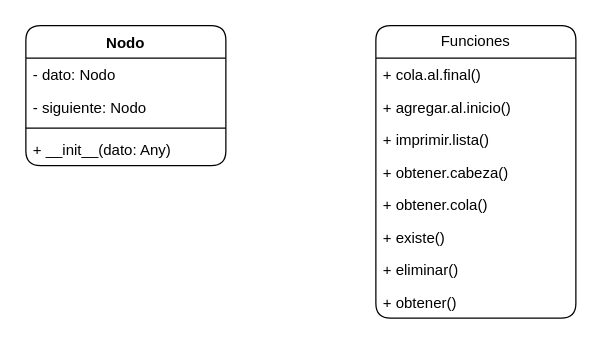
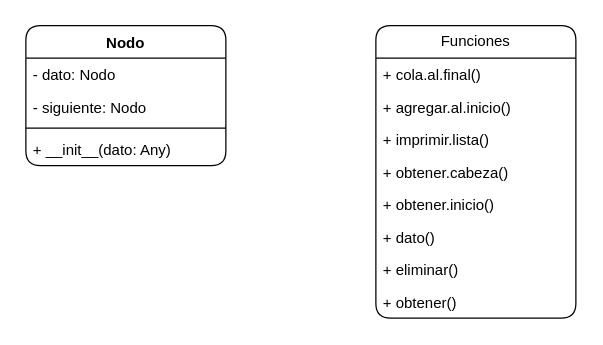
- <mxCell id="12" value="+ obtener.cola()" style="text;strokeColor=none;fillColor=none;align=left;verticalAlign=top;spacingLeft=4;spacingRight=4;overflow=hidden;rotatable=0;points=[[0,0.5],[1,0.5]];portConstraint=eastwest;whiteSpace=wrap;html=1;" vertex="1" parent="7"><mxGeometry y="130" width="160" height="26" as="geometry" /></mxCell>
+ <mxCell id="12" value="+ obtener.inicio()" style="text;strokeColor=none;fillColor=none;align=left;verticalAlign=top;spacingLeft=4;spacingRight=4;overflow=hidden;rotatable=0;points=[[0,0.5],[1,0.5]];portConstraint=eastwest;whiteSpace=wrap;html=1;" vertex="1" parent="7"><mxGeometry y="130" width="160" height="26" as="geometry" /></mxCell>
- <mxCell id="13" value="+ existe()" style="text;strokeColor=none;fillColor=none;align=left;verticalAlign=top;spacingLeft=4;spacingRight=4;overflow=hidden;rotatable=0;points=[[0,0.5],[1,0.5]];portConstraint=eastwest;whiteSpace=wrap;html=1;" vertex="1" parent="7"><mxGeometry y="156" width="160" height="26" as="geometry" /></mxCell>
+ <mxCell id="13" value="+ dato()" style="text;strokeColor=none;fillColor=none;align=left;verticalAlign=top;spacingLeft=4;spacingRight=4;overflow=hidden;rotatable=0;points=[[0,0.5],[1,0.5]];portConstraint=eastwest;whiteSpace=wrap;html=1;" vertex="1" parent="7"><mxGeometry y="156" width="160" height="26" as="geometry" /></mxCell>
